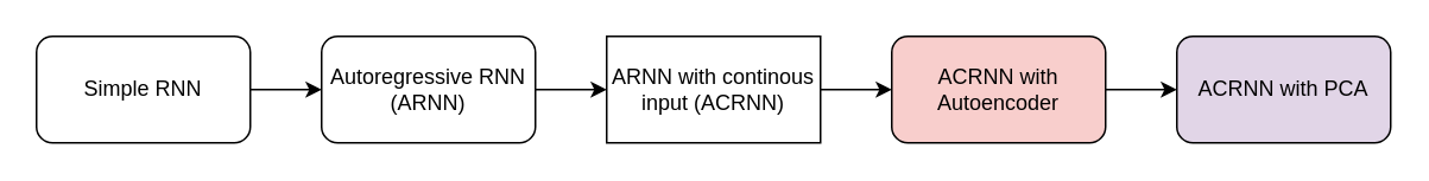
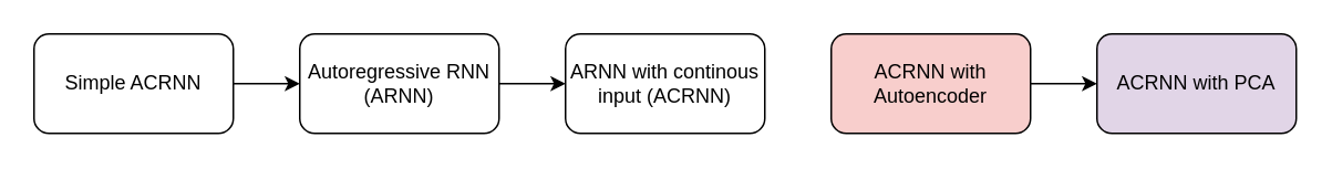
- <mxCell id="2" value="Simple RNN" style="rounded=1;whiteSpace=wrap;html=1;" vertex="1" parent="1"><mxGeometry x="20" y="20" width="120" height="60" as="geometry" /></mxCell>
+ <mxCell id="2" value="Simple ACRNN" style="rounded=1;whiteSpace=wrap;html=1;" vertex="1" parent="1"><mxGeometry x="20" y="20" width="120" height="60" as="geometry" /></mxCell>
- <mxCell id="5" value="ARNN with continous input (ACRNN)" style="whiteSpace=wrap;html=1;rounded=0;" vertex="1" parent="1"><mxGeometry x="340" y="20" width="120" height="60" as="geometry" /></mxCell>
+ <mxCell id="5" value="ARNN with continous input (ACRNN)" style="rounded=1;whiteSpace=wrap;html=1;" vertex="1" parent="1"><mxGeometry x="340" y="20" width="120" height="60" as="geometry" /></mxCell>
- <mxCell id="8" value="" style="endArrow=classic;html=1;rounded=0;exitX=1;exitY=0.5;exitDx=0;exitDy=0;entryX=0;entryY=0.5;entryDx=0;entryDy=0;" edge="1" parent="1" source="5" target="7"><mxGeometry width="50" height="50" relative="1" as="geometry"><mxPoint x="460" y="210" as="sourcePoint" /><mxPoint x="510" y="160" as="targetPoint" /></mxGeometry></mxCell>
